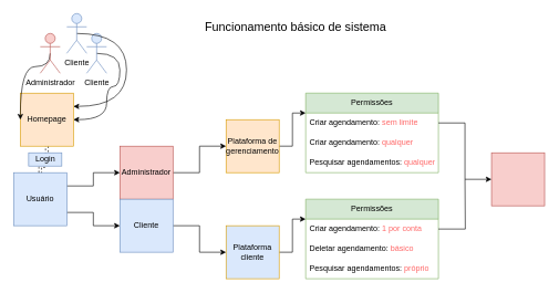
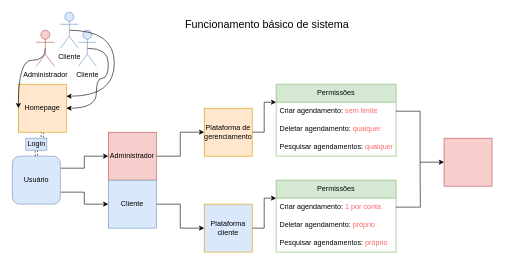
- <mxCell id="22" value="Criar agendamento: &lt;font color=&quot;#ff6666&quot;&gt;qualquer&lt;/font&gt;" style="text;strokeColor=none;fillColor=none;align=left;verticalAlign=middle;spacingLeft=4;spacingRight=4;overflow=hidden;points=[[0,0.5],[1,0.5]];portConstraint=eastwest;rotatable=0;whiteSpace=wrap;html=1;" vertex="1" parent="20"><mxGeometry y="60" width="200" height="30" as="geometry" /></mxCell>
+ <mxCell id="22" value="Deletar agendamento: &lt;font color=&quot;#ff6666&quot;&gt;qualquer&lt;/font&gt;" style="text;strokeColor=none;fillColor=none;align=left;verticalAlign=middle;spacingLeft=4;spacingRight=4;overflow=hidden;points=[[0,0.5],[1,0.5]];portConstraint=eastwest;rotatable=0;whiteSpace=wrap;html=1;" vertex="1" parent="20"><mxGeometry y="60" width="200" height="30" as="geometry" /></mxCell>
- <mxCell id="33" value="Login" style="text;html=1;align=center;verticalAlign=middle;whiteSpace=wrap;rounded=0;fillColor=#dae8fc;strokeColor=#6c8ebf;" vertex="1" parent="1"><mxGeometry x="42.5" y="230" width="50" height="20" as="geometry" /></mxCell>
+ <mxCell id="33" value="Login" style="text;html=1;align=center;verticalAlign=middle;whiteSpace=wrap;rounded=0;fillColor=#dae8fc;strokeColor=#6c8ebf;" vertex="1" parent="1"><mxGeometry x="42.5" y="230" width="35" height="20" as="geometry" /></mxCell>
- <mxCell id="4" value="Usuário" style="whiteSpace=wrap;html=1;aspect=fixed;fillColor=#dae8fc;strokeColor=#6c8ebf;" vertex="1" parent="1"><mxGeometry y="260" width="80" height="80" as="geometry" x="20" /></mxCell>
+ <mxCell id="4" value="Usuário" style="whiteSpace=wrap;html=1;aspect=fixed;fillColor=#dae8fc;strokeColor=#6c8ebf;rounded=1;" vertex="1" parent="1"><mxGeometry y="260" width="80" height="80" as="geometry" x="20" /></mxCell>
- <mxCell id="18" value="Deletar agendamento: &lt;font color=&quot;#ff6666&quot;&gt;básico&lt;/font&gt;" style="text;strokeColor=none;fillColor=none;align=left;verticalAlign=middle;spacingLeft=4;spacingRight=4;overflow=hidden;points=[[0,0.5],[1,0.5]];portConstraint=eastwest;rotatable=0;whiteSpace=wrap;html=1;" vertex="1" parent="15"><mxGeometry y="60" width="200" height="30" as="geometry" /></mxCell>
+ <mxCell id="18" value="Deletar agendamento: &lt;font color=&quot;#ff6666&quot;&gt;próprio&lt;/font&gt;" style="text;strokeColor=none;fillColor=none;align=left;verticalAlign=middle;spacingLeft=4;spacingRight=4;overflow=hidden;points=[[0,0.5],[1,0.5]];portConstraint=eastwest;rotatable=0;whiteSpace=wrap;html=1;" vertex="1" parent="15"><mxGeometry y="60" width="200" height="30" as="geometry" /></mxCell>
